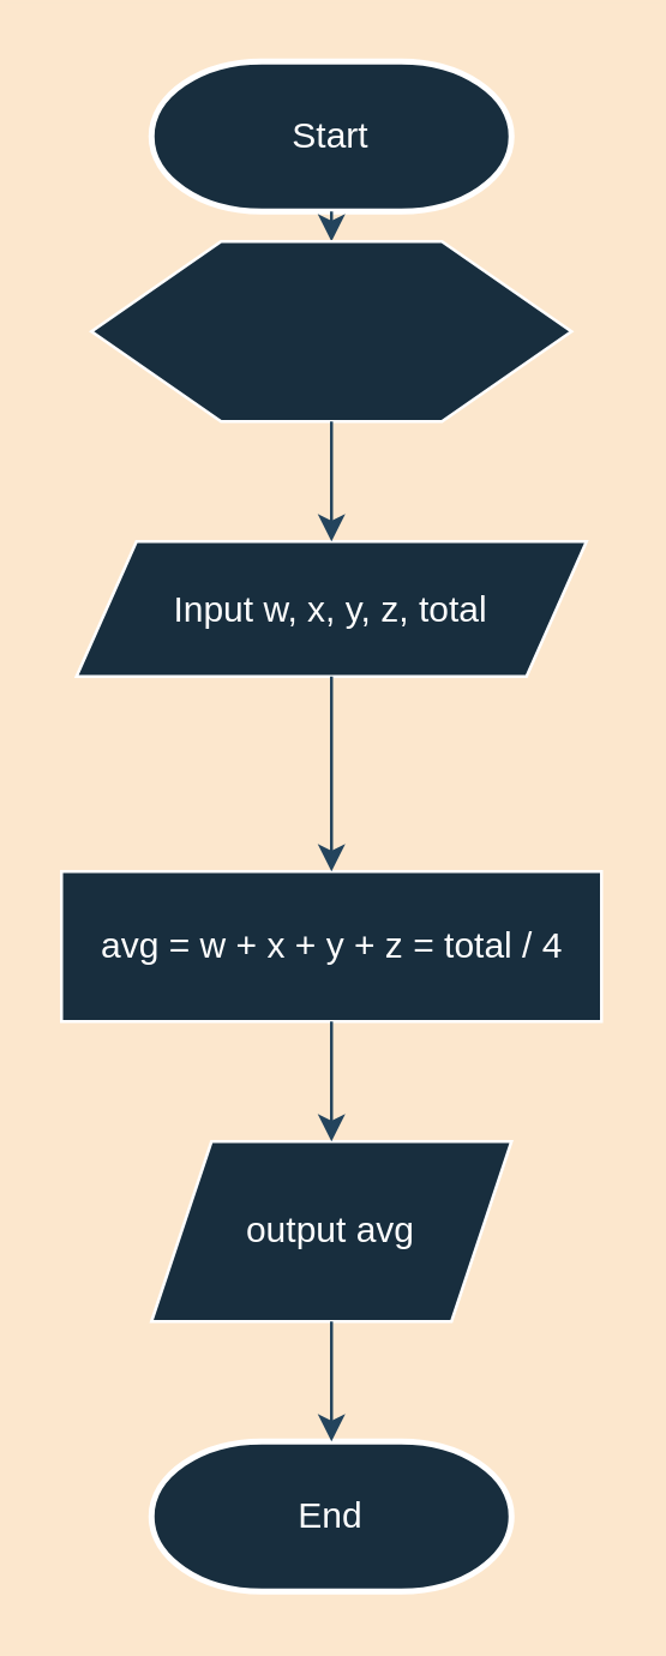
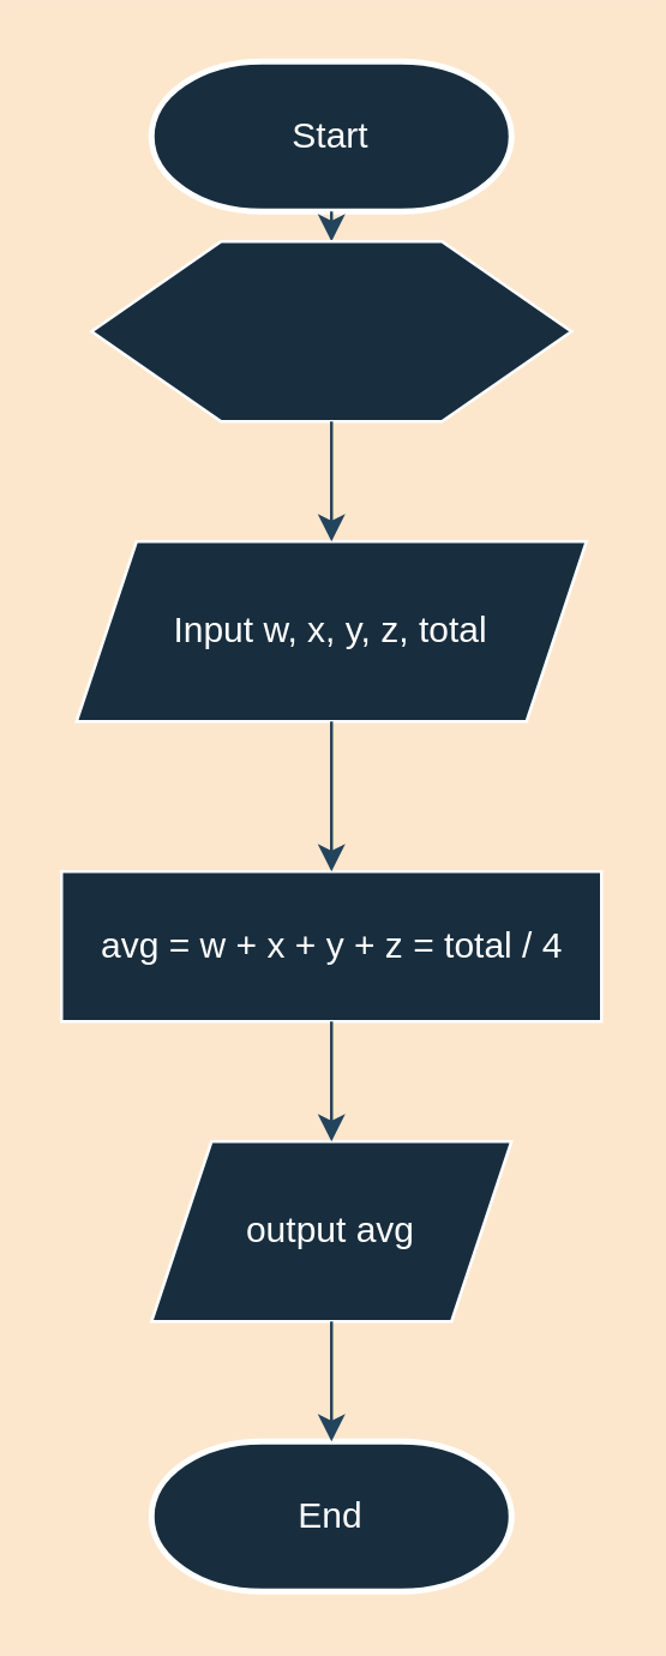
- <mxCell id="6" value="Input w, x, y, z, total" style="shape=parallelogram;perimeter=parallelogramPerimeter;whiteSpace=wrap;html=1;fixedSize=1;rounded=0;sketch=0;strokeColor=#FFFFFF;fillColor=#182E3E;fontColor=#FFFFFF;" parent="1" vertex="1"><mxGeometry x="25" y="180" width="170" height="45" as="geometry" /></mxCell>
+ <mxCell id="6" value="Input w, x, y, z, total" style="shape=parallelogram;perimeter=parallelogramPerimeter;whiteSpace=wrap;html=1;fixedSize=1;rounded=0;sketch=0;strokeColor=#FFFFFF;fillColor=#182E3E;fontColor=#FFFFFF;" parent="1" vertex="1"><mxGeometry x="25" y="180" width="170" height="60" as="geometry" /></mxCell>
